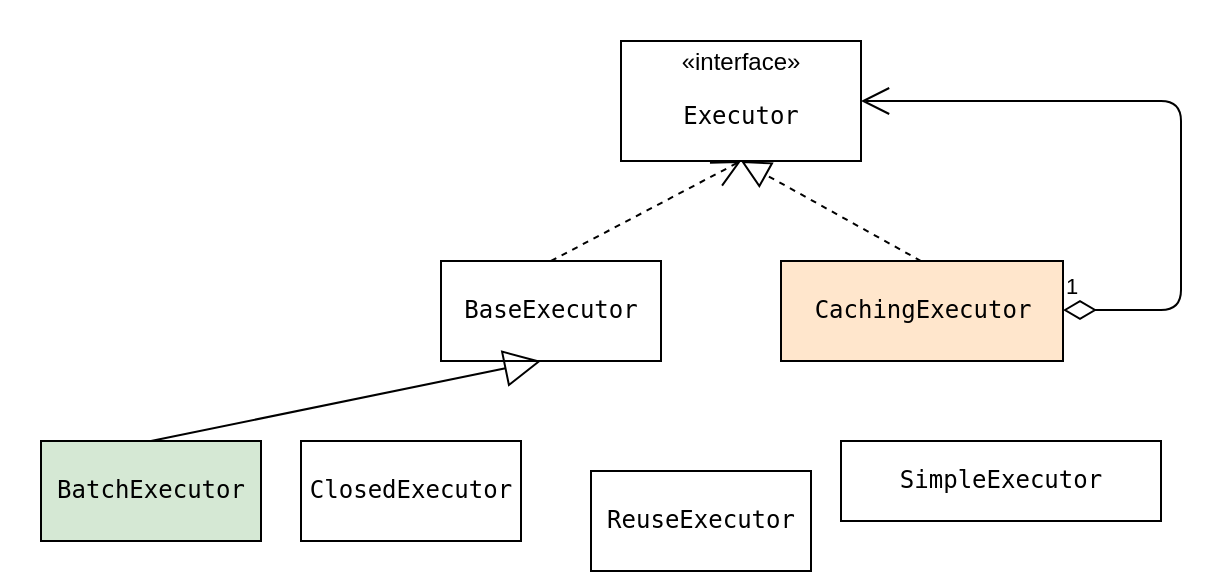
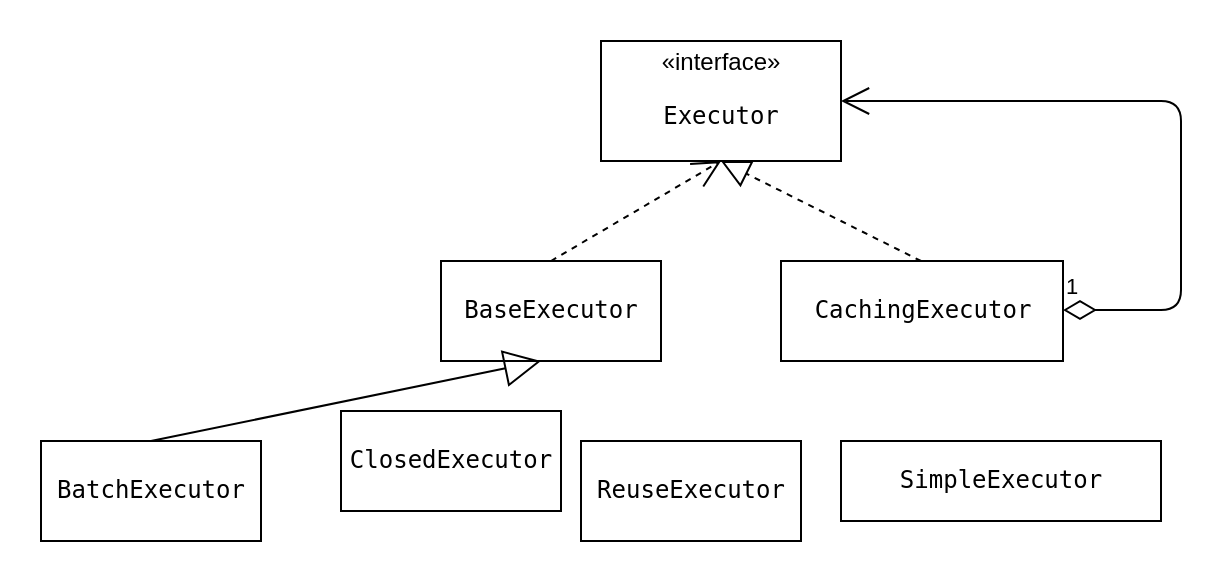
- <mxCell id="2" value="«interface»&lt;br&gt;&lt;pre&gt;Executor&lt;/pre&gt;" style="html=1;" vertex="1" parent="1"><mxGeometry x="310" y="20" width="120" height="60" as="geometry" /></mxCell>
+ <mxCell id="2" value="«interface»&lt;br&gt;&lt;pre&gt;Executor&lt;/pre&gt;" style="html=1;" vertex="1" parent="1"><mxGeometry x="300" y="20" width="120" height="60" as="geometry" /></mxCell>
- <mxCell id="4" value="&lt;pre&gt;&lt;pre&gt;CachingExecutor&lt;/pre&gt;&lt;/pre&gt;" style="html=1;fillColor=#ffe6cc;" vertex="1" parent="1"><mxGeometry x="390" y="130" width="141" height="50" as="geometry" /></mxCell>
+ <mxCell id="4" value="&lt;pre&gt;&lt;pre&gt;CachingExecutor&lt;/pre&gt;&lt;/pre&gt;" style="html=1;" vertex="1" parent="1"><mxGeometry x="390" y="130" width="141" height="50" as="geometry" /></mxCell>
- <mxCell id="5" value="&lt;pre&gt;&lt;pre&gt;BatchExecutor&lt;/pre&gt;&lt;/pre&gt;" style="html=1;fillColor=#d5e8d4;" vertex="1" parent="1"><mxGeometry y="220" width="110" height="50" as="geometry" x="20" /></mxCell>
+ <mxCell id="5" value="&lt;pre&gt;&lt;pre&gt;BatchExecutor&lt;/pre&gt;&lt;/pre&gt;" style="html=1;" vertex="1" parent="1"><mxGeometry y="220" width="110" height="50" as="geometry" x="20" /></mxCell>
- <mxCell id="6" value="&lt;pre&gt;&lt;pre&gt;&lt;pre&gt;ClosedExecutor&lt;/pre&gt;&lt;/pre&gt;&lt;/pre&gt;" style="html=1;" vertex="1" parent="1"><mxGeometry x="150" y="220" width="110" height="50" as="geometry" /></mxCell>
+ <mxCell id="6" value="&lt;pre&gt;&lt;pre&gt;&lt;pre&gt;ClosedExecutor&lt;/pre&gt;&lt;/pre&gt;&lt;/pre&gt;" style="html=1;" vertex="1" parent="1"><mxGeometry x="170" y="205" width="110" height="50" as="geometry" /></mxCell>
- <mxCell id="7" value="&lt;pre&gt;&lt;pre&gt;&lt;pre&gt;ReuseExecutor&lt;/pre&gt;&lt;/pre&gt;&lt;/pre&gt;" style="html=1;" vertex="1" parent="1"><mxGeometry x="295" y="235" width="110" height="50" as="geometry" /></mxCell>
+ <mxCell id="7" value="&lt;pre&gt;&lt;pre&gt;&lt;pre&gt;ReuseExecutor&lt;/pre&gt;&lt;/pre&gt;&lt;/pre&gt;" style="html=1;" vertex="1" parent="1"><mxGeometry x="290" y="220" width="110" height="50" as="geometry" /></mxCell>
